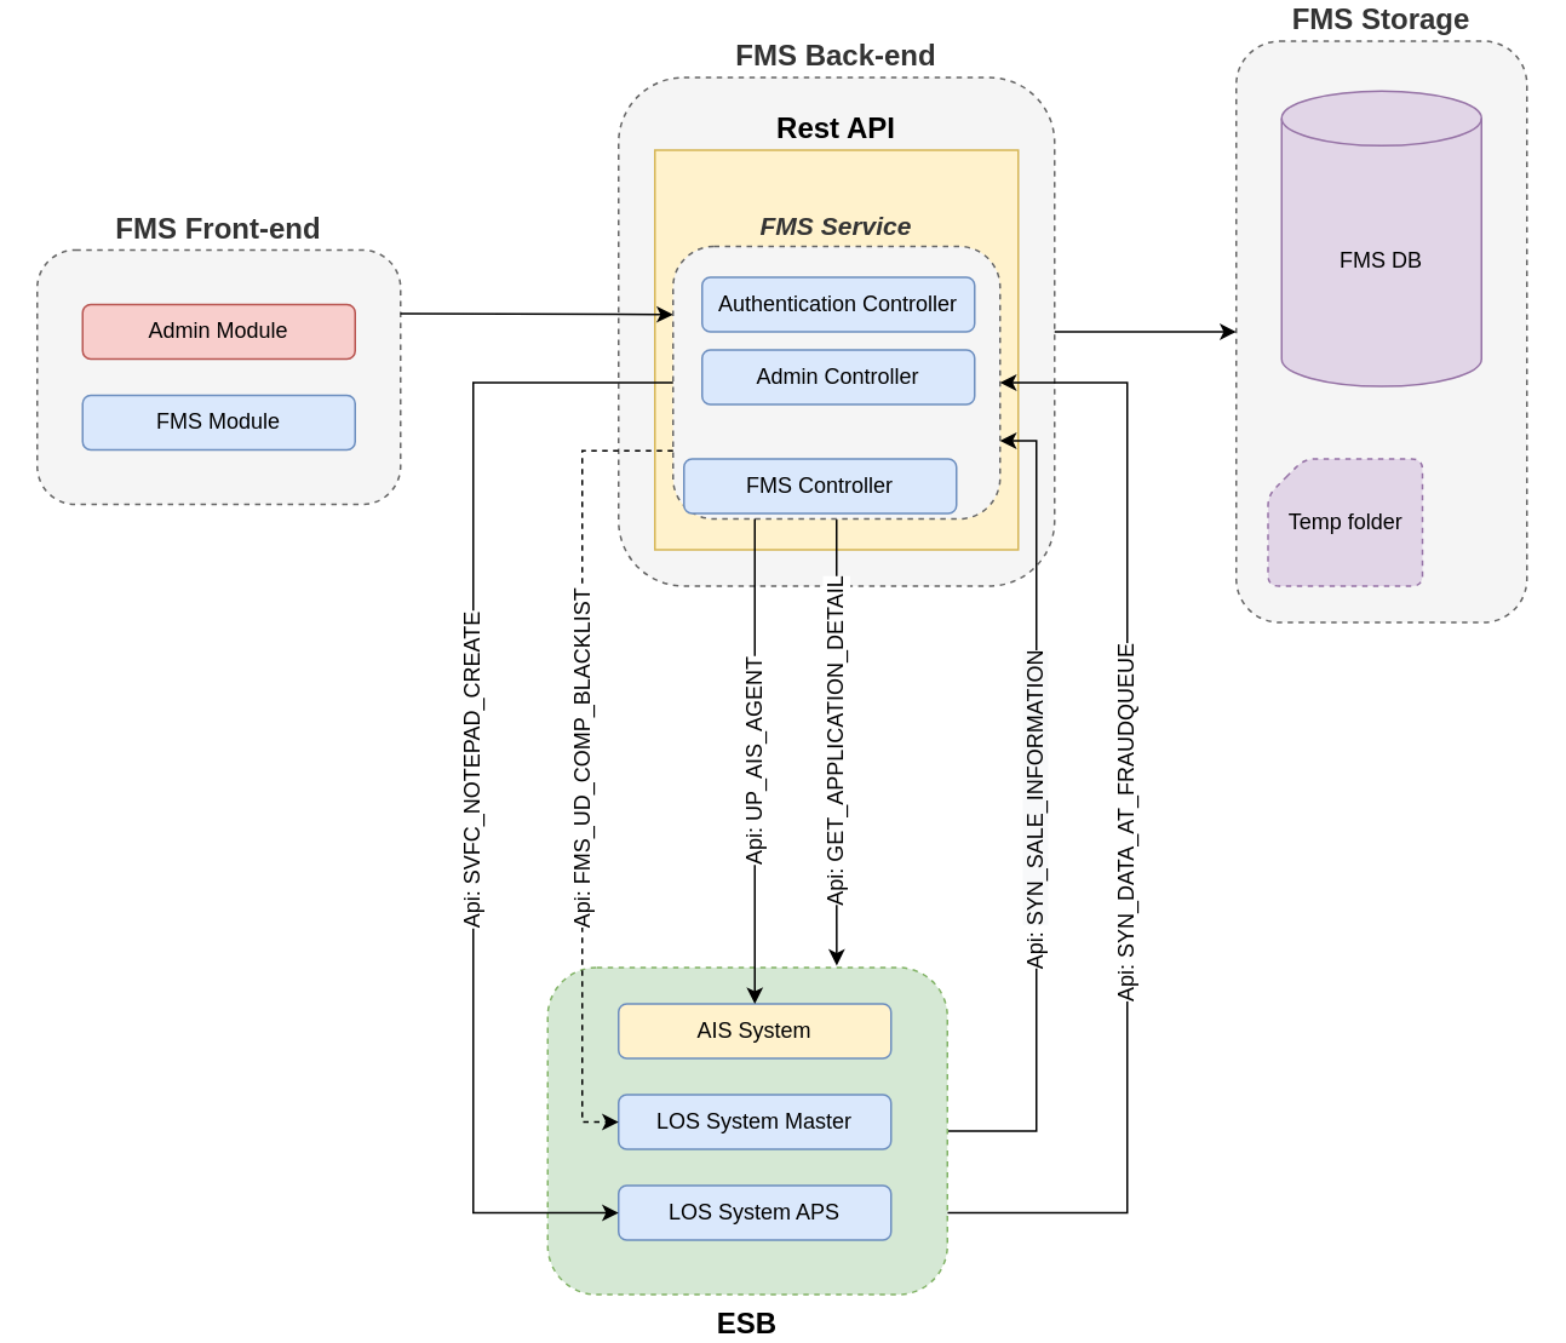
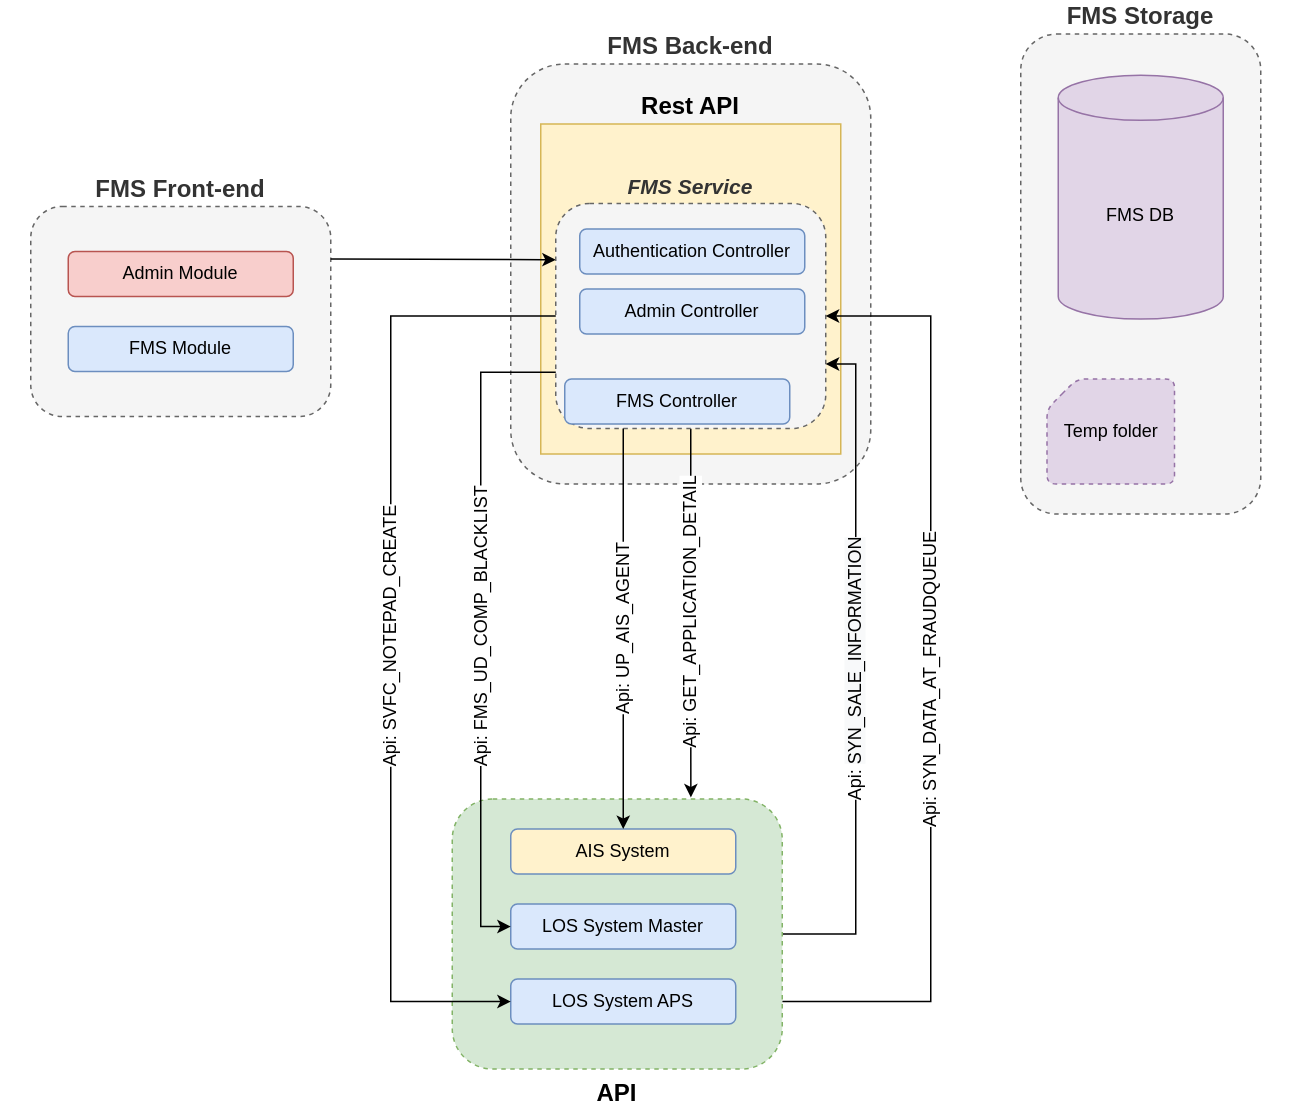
- <mxCell id="15" value="" style="endArrow=classic;html=1;exitX=1;exitY=0.5;exitDx=0;exitDy=0;entryX=0;entryY=0.5;entryDx=0;entryDy=0;" parent="1" source="5" target="13" edge="1"><mxGeometry width="50" height="50" relative="1" as="geometry"><mxPoint x="380" y="310" as="sourcePoint" /><mxPoint x="430" y="260" as="targetPoint" /></mxGeometry></mxCell>
- <mxCell id="25" value="Api: FMS_UD_COMP_BLACKLIST" style="edgeStyle=orthogonalEdgeStyle;rounded=0;orthogonalLoop=1;jettySize=auto;html=1;exitX=0;exitY=0.75;exitDx=0;exitDy=0;entryX=0;entryY=0.5;entryDx=0;entryDy=0;labelBackgroundColor=default;fontSize=12;horizontal=0;dashed=1;" edge="1" parent="1" source="9" target="21"><mxGeometry relative="1" as="geometry"><Array as="points"><mxPoint x="320" y="246" /><mxPoint x="320" y="615" /></Array></mxGeometry></mxCell>
+ <mxCell id="25" value="Api: FMS_UD_COMP_BLACKLIST" style="edgeStyle=orthogonalEdgeStyle;rounded=0;orthogonalLoop=1;jettySize=auto;html=1;exitX=0;exitY=0.75;exitDx=0;exitDy=0;entryX=0;entryY=0.5;entryDx=0;entryDy=0;labelBackgroundColor=default;fontSize=12;horizontal=0;" edge="1" parent="1" source="9" target="21"><mxGeometry relative="1" as="geometry"><Array as="points"><mxPoint x="320" y="246" /><mxPoint x="320" y="615" /></Array></mxGeometry></mxCell>
- <mxCell id="18" value="&lt;span style=&quot;font-size: 16px&quot;&gt;&lt;b&gt;ESB&lt;/b&gt;&lt;/span&gt;" style="rounded=1;whiteSpace=wrap;html=1;fillColor=#d5e8d4;strokeColor=#82b366;labelPosition=center;verticalLabelPosition=bottom;align=center;verticalAlign=top;dashed=1;" parent="1" vertex="1"><mxGeometry x="301" y="530" width="220" height="180" as="geometry" /></mxCell>
+ <mxCell id="18" value="&lt;span style=&quot;font-size: 16px&quot;&gt;&lt;b&gt;API&lt;/b&gt;&lt;/span&gt;" style="rounded=1;whiteSpace=wrap;html=1;fillColor=#d5e8d4;strokeColor=#82b366;labelPosition=center;verticalLabelPosition=bottom;align=center;verticalAlign=top;dashed=1;" parent="1" vertex="1"><mxGeometry x="301" y="530" width="220" height="180" as="geometry" /></mxCell>
